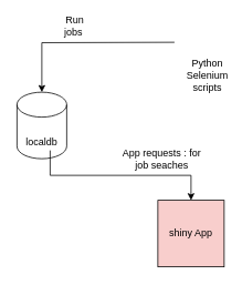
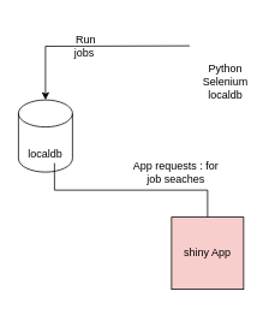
- <mxCell id="6" value="Run jobs&amp;nbsp;" style="text;html=1;strokeColor=none;fillColor=none;align=center;verticalAlign=middle;whiteSpace=wrap;rounded=0;" vertex="1" parent="1"><mxGeometry x="70" y="20" width="40" height="20" as="geometry" /></mxCell>
+ <mxCell id="6" value="Run jobs&amp;nbsp;" style="text;html=1;strokeColor=none;fillColor=none;align=center;verticalAlign=middle;whiteSpace=wrap;rounded=0;" vertex="1" parent="1"><mxGeometry x="75" y="40" width="40" height="20" as="geometry" /></mxCell>
- <mxCell id="8" value="Python Selenium scripts" style="text;html=1;strokeColor=none;fillColor=none;align=center;verticalAlign=middle;whiteSpace=wrap;rounded=0;" vertex="1" parent="1"><mxGeometry x="230" y="80" width="40" height="20" as="geometry" /></mxCell>
+ <mxCell id="8" value="Python Selenium localdb" style="text;html=1;strokeColor=none;fillColor=none;align=center;verticalAlign=middle;whiteSpace=wrap;rounded=0;" vertex="1" parent="1"><mxGeometry x="230" y="80" width="40" height="20" as="geometry" /></mxCell>
- <mxCell id="3" style="edgeStyle=orthogonalEdgeStyle;rounded=0;orthogonalLoop=1;jettySize=auto;html=1;exitX=0.75;exitY=1;exitDx=0;exitDy=0;" edge="1" parent="1" source="4" target="9"><mxGeometry relative="1" as="geometry"><mxPoint x="220" y="230" as="targetPoint" /></mxGeometry></mxCell>
+ <mxCell id="3" style="edgeStyle=orthogonalEdgeStyle;rounded=0;orthogonalLoop=1;jettySize=auto;html=1;exitX=0.75;exitY=1;exitDx=0;exitDy=0;endArrow=none;" edge="1" parent="1" source="4" target="9"><mxGeometry relative="1" as="geometry"><mxPoint x="220" y="230" as="targetPoint" /></mxGeometry></mxCell>
